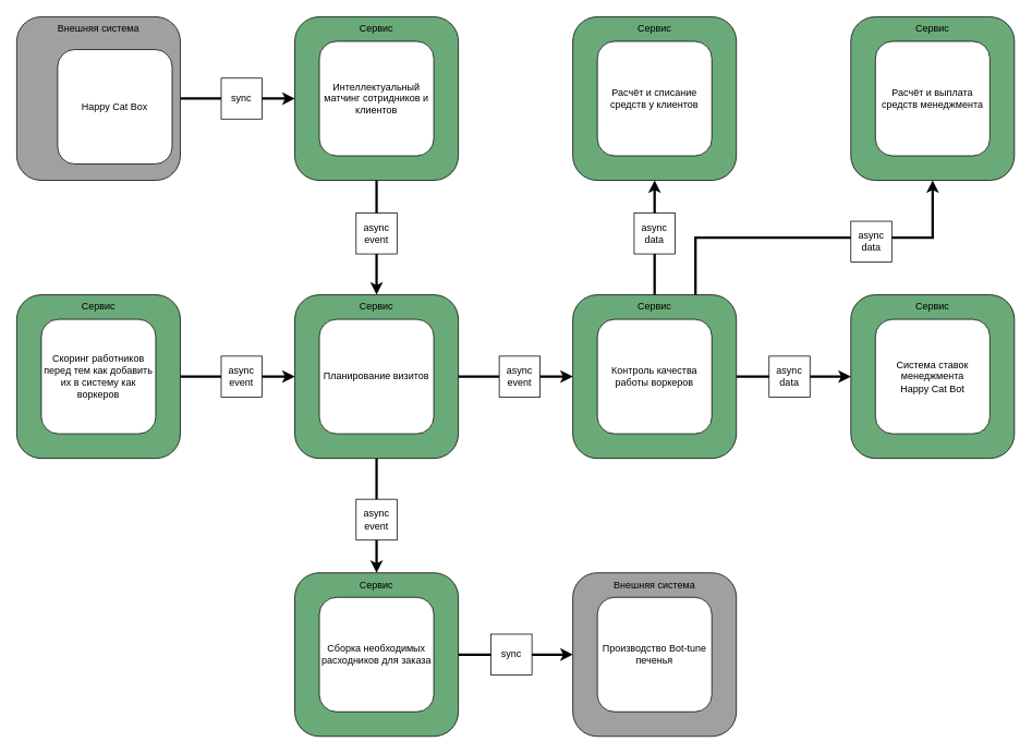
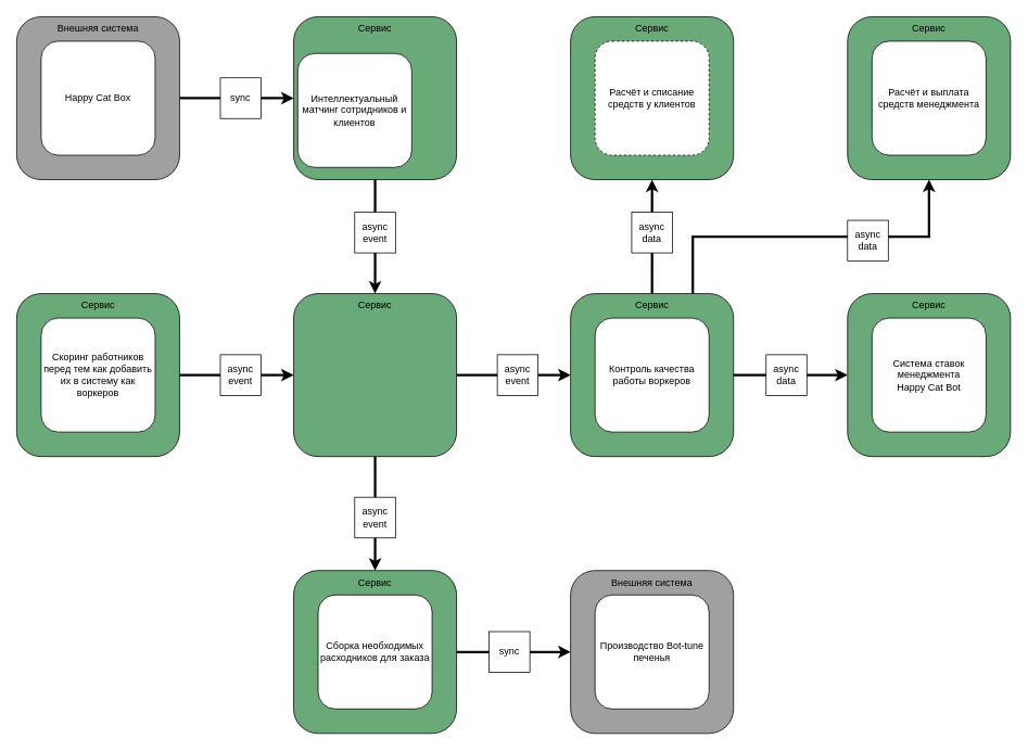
- <mxCell id="9" value="Интеллектуальный матчинг сотридников и клиентов" style="rounded=1;whiteSpace=wrap;html=1;" vertex="1" parent="1"><mxGeometry x="390" y="50" width="140" height="140" as="geometry" /></mxCell>
+ <mxCell id="9" value="Интеллектуальный матчинг сотридников и клиентов" style="rounded=1;whiteSpace=wrap;html=1;" vertex="1" parent="1"><mxGeometry x="365" y="65" width="140" height="140" as="geometry" /></mxCell>
- <mxCell id="33" value="Расчёт и списание средств у клиентов" style="rounded=1;whiteSpace=wrap;html=1;" vertex="1" parent="1"><mxGeometry x="730" y="50" width="140" height="140" as="geometry" /></mxCell>
+ <mxCell id="33" value="Расчёт и списание средств у клиентов" style="rounded=1;whiteSpace=wrap;html=1;dashed=1;" vertex="1" parent="1"><mxGeometry x="730" y="50" width="140" height="140" as="geometry" /></mxCell>
- <mxCell id="5" value="Happy Cat Box" style="rounded=1;whiteSpace=wrap;html=1;" vertex="1" parent="1"><mxGeometry x="70" y="60" width="140" height="140" as="geometry" /></mxCell>
+ <mxCell id="5" value="Happy Cat Box" style="rounded=1;whiteSpace=wrap;html=1;" vertex="1" parent="1"><mxGeometry x="50" y="50" width="140" height="140" as="geometry" /></mxCell>
- <mxCell id="14" value="Планирование визитов" style="rounded=1;whiteSpace=wrap;html=1;" vertex="1" parent="1"><mxGeometry x="390" y="390" width="140" height="140" as="geometry" /></mxCell>
